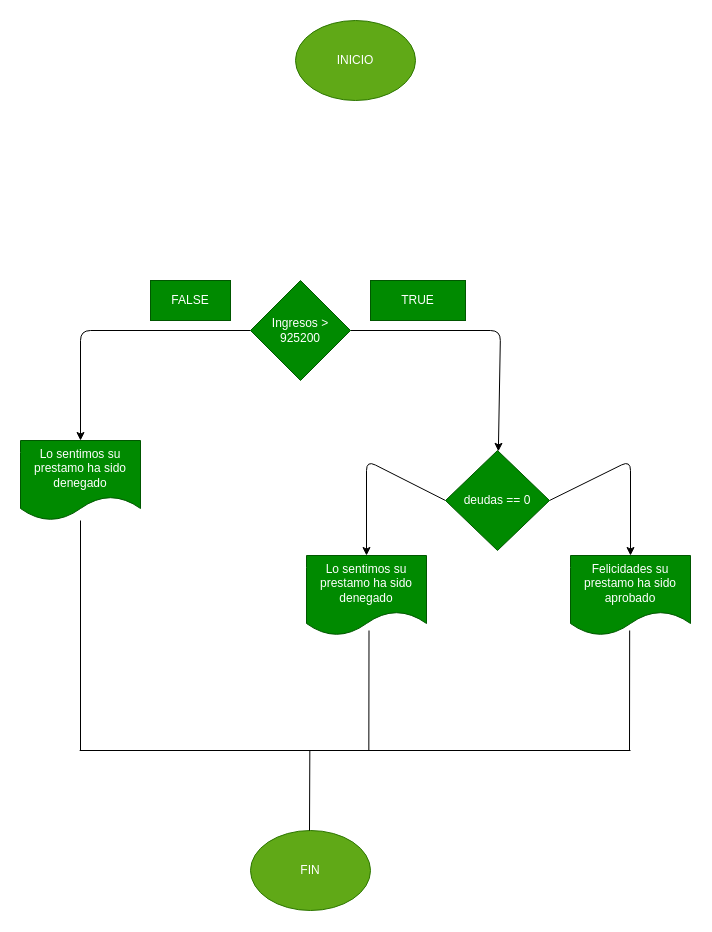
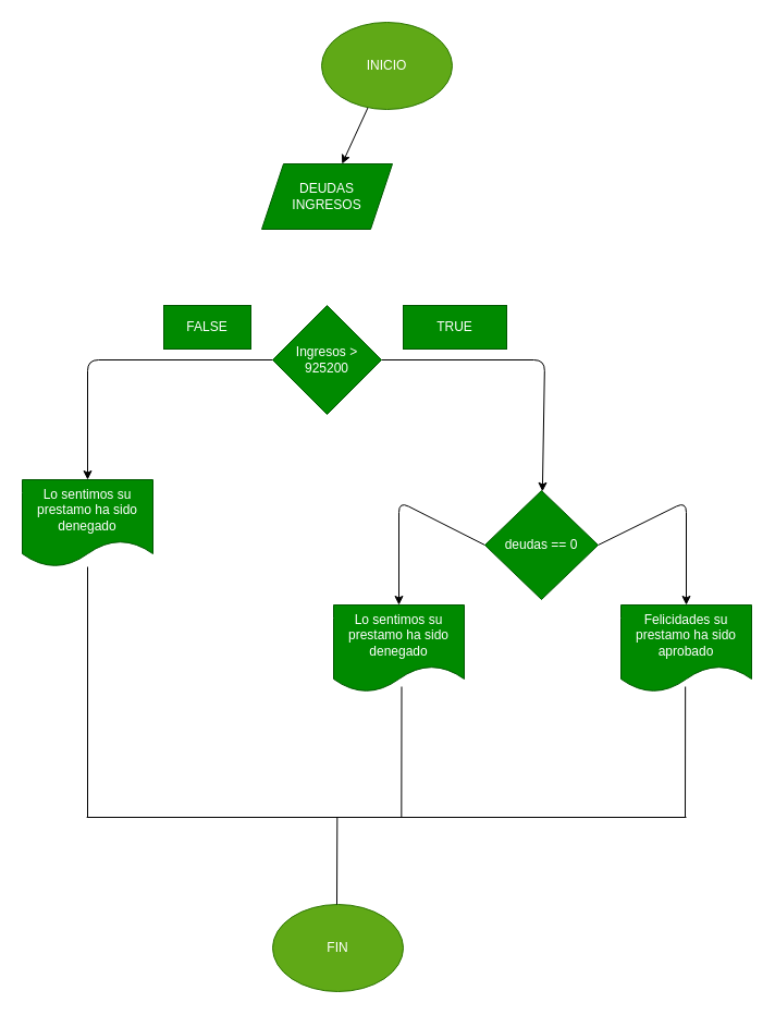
+ <mxCell id="2" value="" style="edgeStyle=none;html=1;" edge="1" parent="1" source="3" target="4"><mxGeometry relative="1" as="geometry" /></mxCell>
+ <mxCell id="4" value="DEUDAS&lt;br&gt;INGRESOS" style="shape=parallelogram;perimeter=parallelogramPerimeter;whiteSpace=wrap;html=1;fixedSize=1;fillColor=#008a00;fontColor=#ffffff;strokeColor=#005700;" vertex="1" parent="1"><mxGeometry x="240" y="150" width="120" height="60" as="geometry" /></mxCell>
